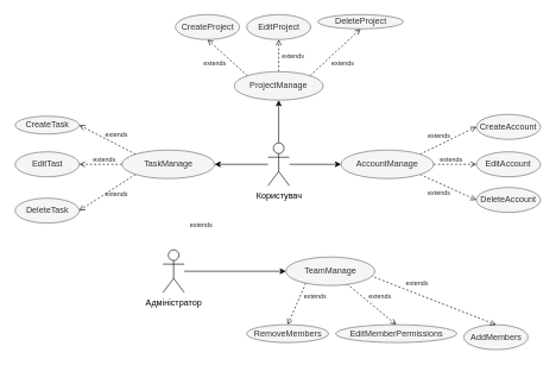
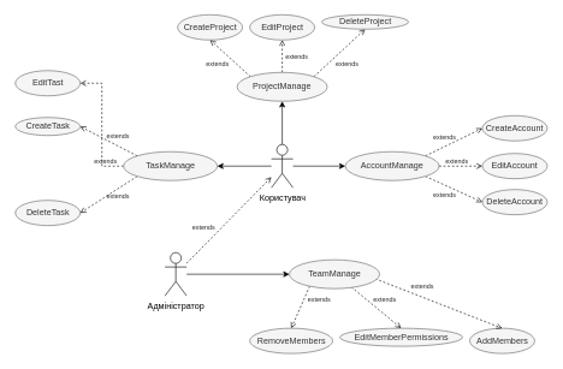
- <mxCell id="17" value="EditTast" style="ellipse;whiteSpace=wrap;html=1;fillColor=#f5f5f5;fontColor=#333333;strokeColor=#666666;" vertex="1" parent="1"><mxGeometry x="20.5" y="212.5" width="90" height="35" as="geometry" /></mxCell>
+ <mxCell id="17" value="EditTast" style="ellipse;whiteSpace=wrap;html=1;fillColor=#f5f5f5;fontColor=#333333;strokeColor=#666666;" vertex="1" parent="1"><mxGeometry x="20.5" y="97.5" width="90" height="35" as="geometry" /></mxCell>
+ <mxCell id="47" style="rounded=0;orthogonalLoop=1;jettySize=auto;html=1;dashed=1;endArrow=open;endFill=0;" edge="1" parent="1" source="48" target="45"><mxGeometry relative="1" as="geometry"><mxPoint x="348" y="260" as="targetPoint" /></mxGeometry></mxCell>
- <mxCell id="38" value="RemoveMembers" style="ellipse;whiteSpace=wrap;html=1;fillColor=#f5f5f5;fontColor=#333333;strokeColor=#666666;" vertex="1" parent="1"><mxGeometry x="345.5" y="455" width="115" height="25" as="geometry" /></mxCell>
+ <mxCell id="38" value="RemoveMembers" style="ellipse;whiteSpace=wrap;html=1;fillColor=#f5f5f5;fontColor=#333333;strokeColor=#666666;" vertex="1" parent="1"><mxGeometry x="345.5" y="455" width="115" height="35" as="geometry" /></mxCell>
